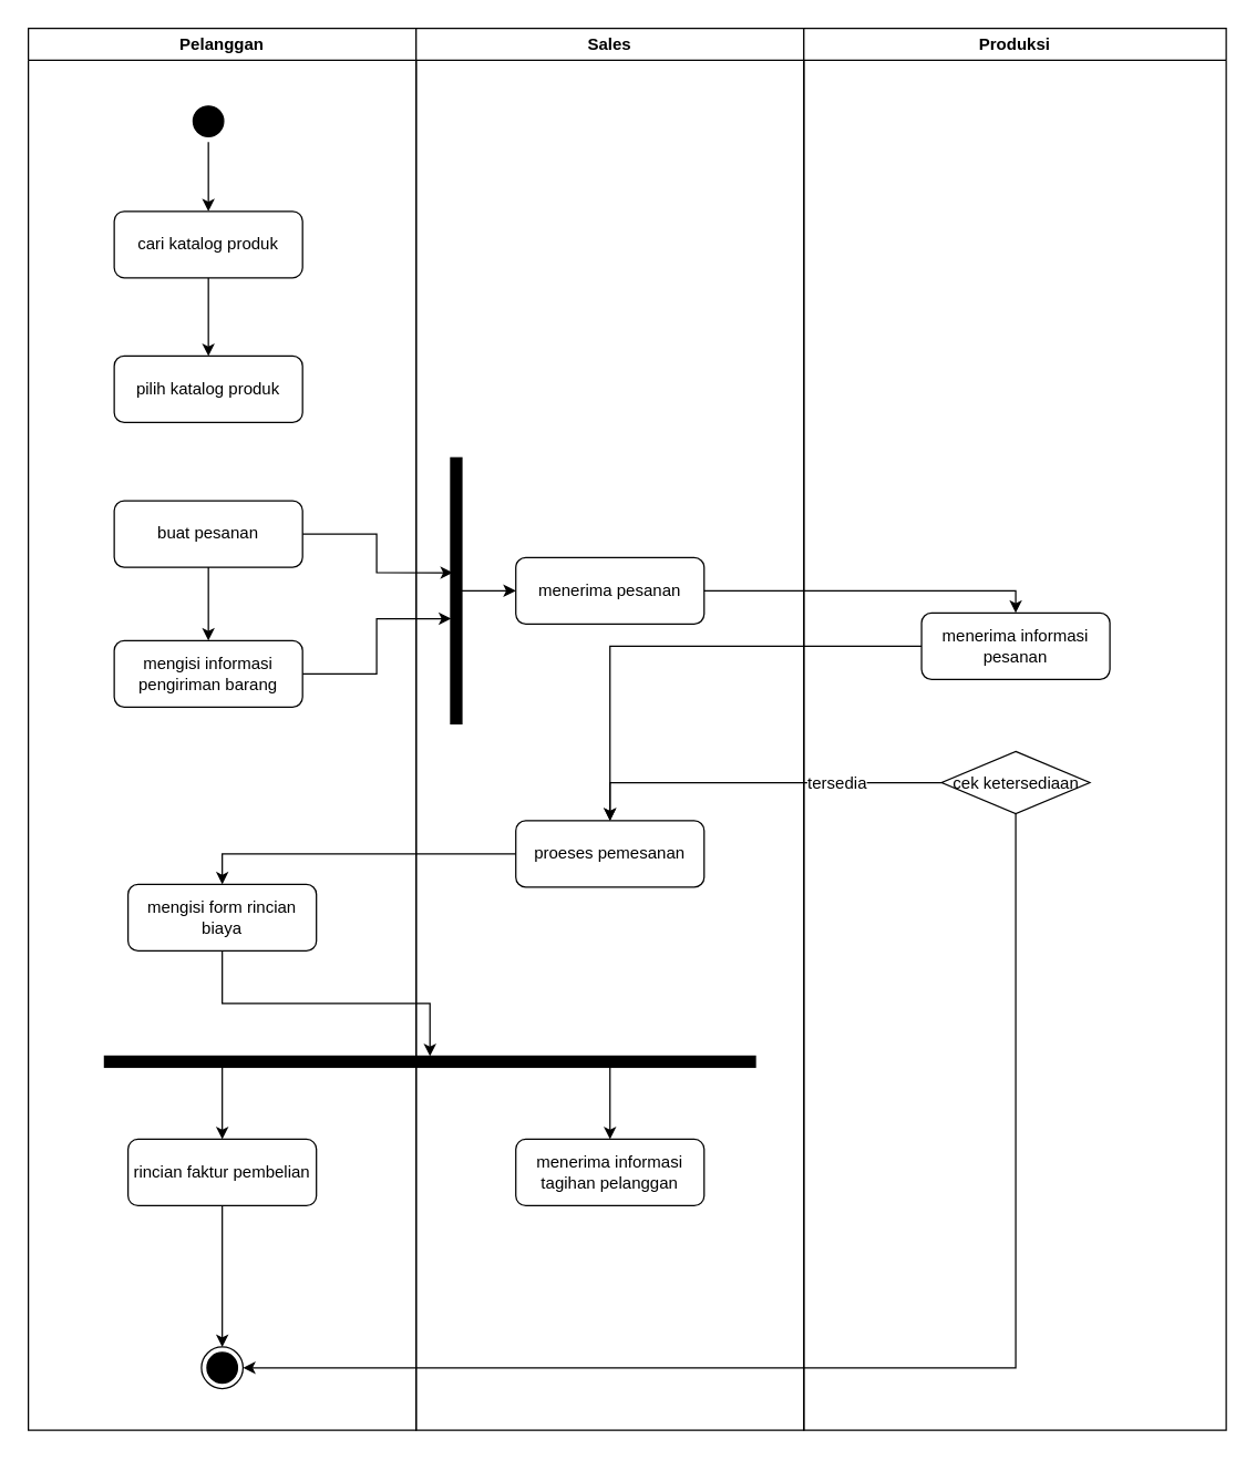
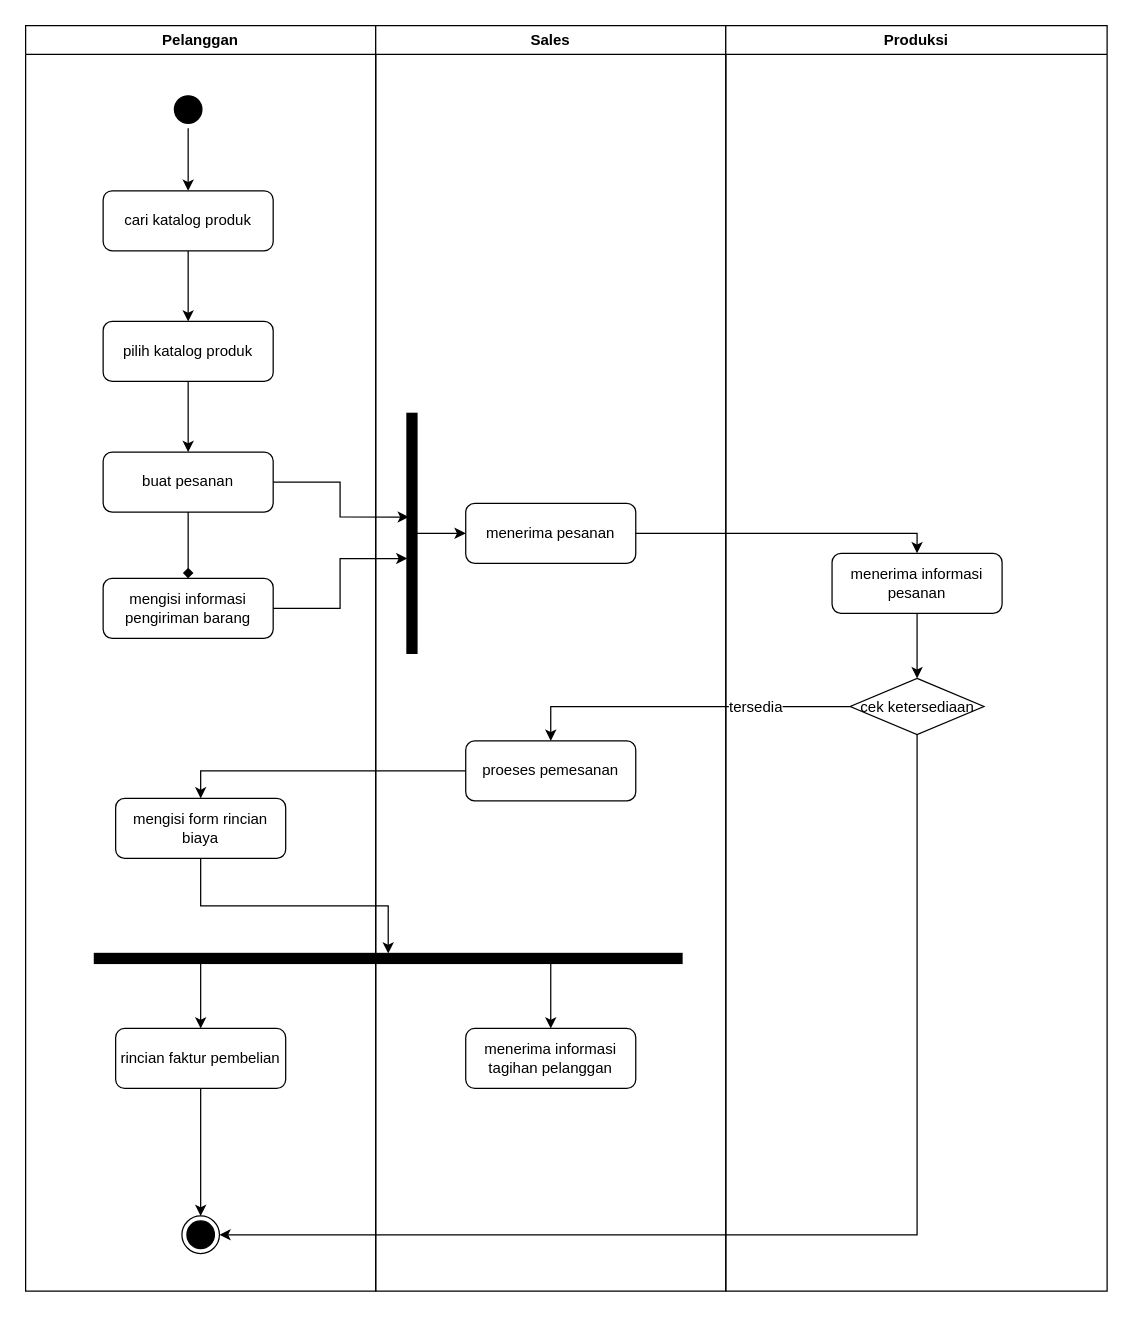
+ <mxCell id="8" value="" style="edgeStyle=orthogonalEdgeStyle;rounded=0;orthogonalLoop=1;jettySize=auto;html=1;" edge="1" parent="2" source="9" target="11"><mxGeometry relative="1" as="geometry" /></mxCell>
- <mxCell id="10" value="" style="edgeStyle=orthogonalEdgeStyle;rounded=0;orthogonalLoop=1;jettySize=auto;html=1;" edge="1" parent="2" source="11" target="15"><mxGeometry relative="1" as="geometry" /></mxCell>
+ <mxCell id="10" value="" style="edgeStyle=orthogonalEdgeStyle;rounded=0;orthogonalLoop=1;jettySize=auto;html=1;endArrow=diamond;" edge="1" parent="2" source="11" target="15"><mxGeometry relative="1" as="geometry" /></mxCell>
- <mxCell id="23" value="" style="edgeStyle=orthogonalEdgeStyle;rounded=0;orthogonalLoop=1;jettySize=auto;html=1;" edge="1" parent="22" source="24" target="18"><mxGeometry relative="1" as="geometry" /></mxCell>
+ <mxCell id="23" value="" style="edgeStyle=orthogonalEdgeStyle;rounded=0;orthogonalLoop=1;jettySize=auto;html=1;" edge="1" parent="22" source="24" target="25"><mxGeometry relative="1" as="geometry" /></mxCell>
